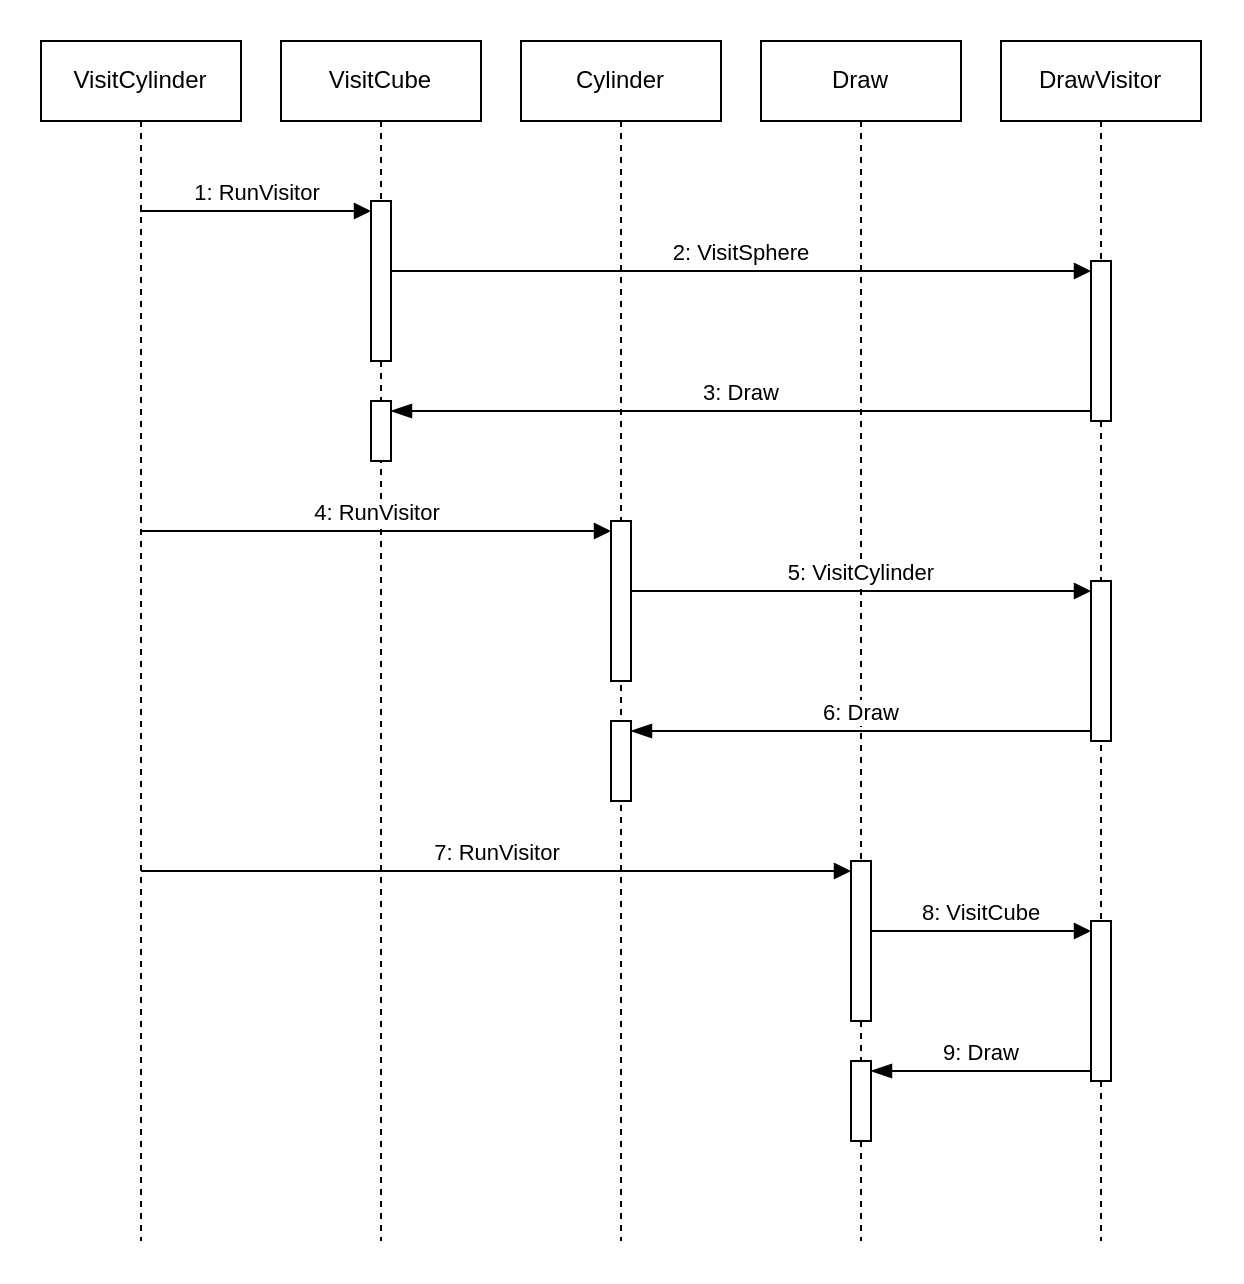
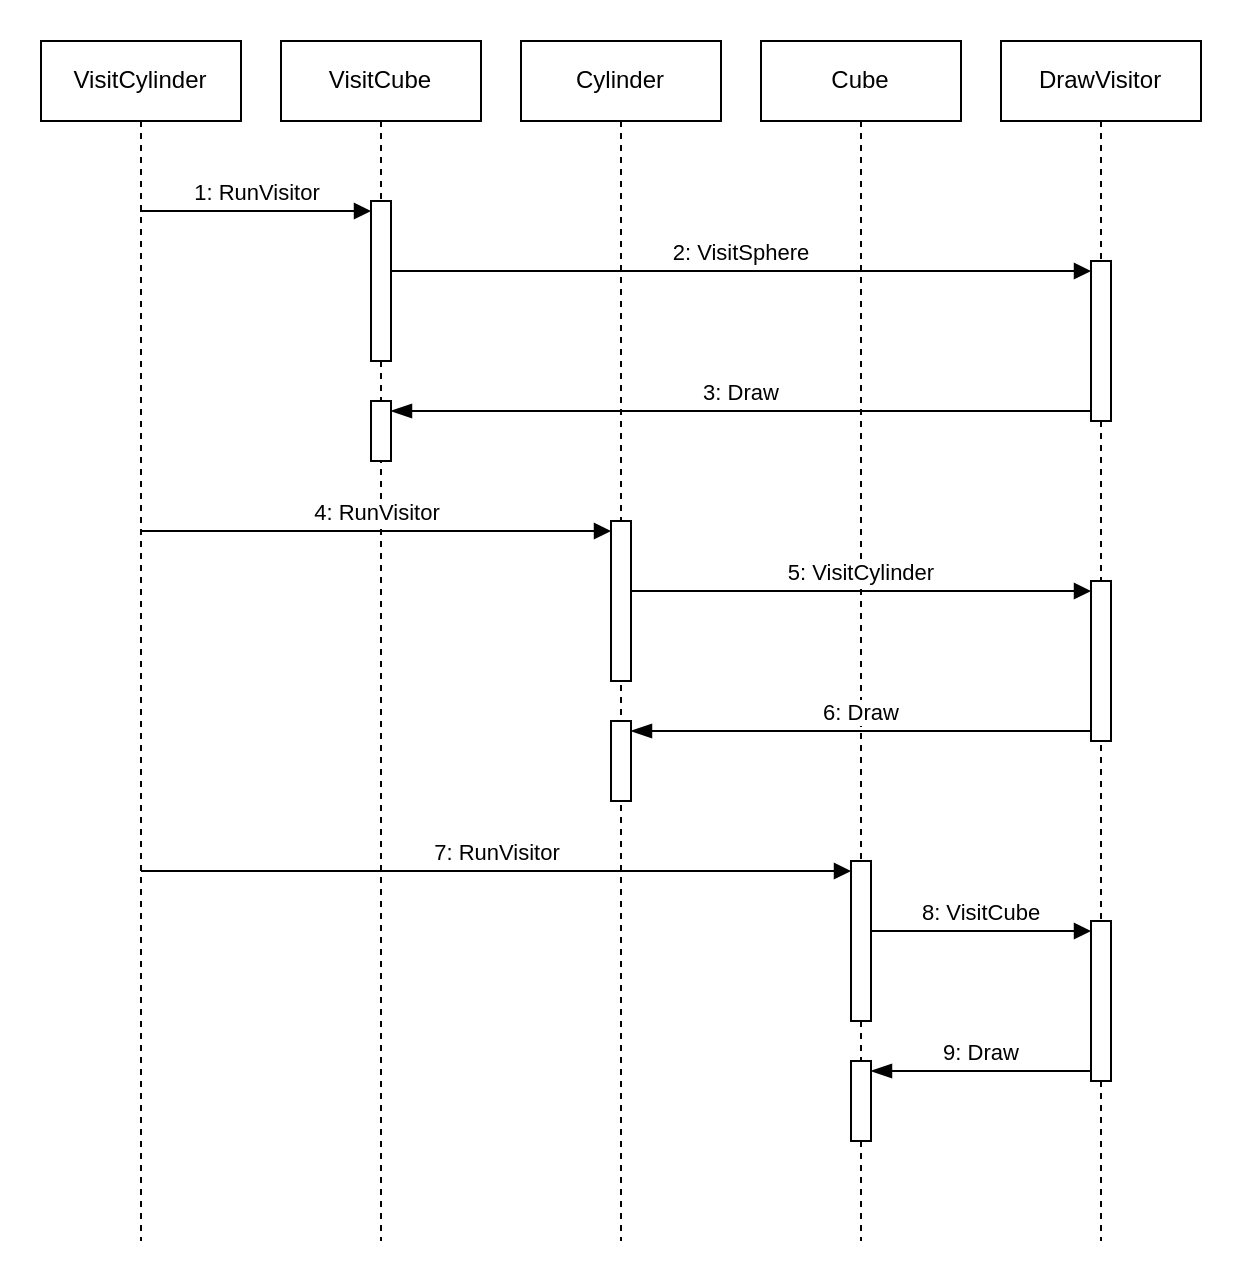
- <mxCell id="9" value="Draw" style="shape=umlLifeline;perimeter=lifelinePerimeter;whiteSpace=wrap;html=1;container=1;dropTarget=0;collapsible=0;recursiveResize=0;outlineConnect=0;portConstraint=eastwest;newEdgeStyle={&quot;curved&quot;:0,&quot;rounded&quot;:0};" vertex="1" parent="1"><mxGeometry x="380" y="20" width="100" height="600" as="geometry" /></mxCell>
+ <mxCell id="9" value="Cube" style="shape=umlLifeline;perimeter=lifelinePerimeter;whiteSpace=wrap;html=1;container=1;dropTarget=0;collapsible=0;recursiveResize=0;outlineConnect=0;portConstraint=eastwest;newEdgeStyle={&quot;curved&quot;:0,&quot;rounded&quot;:0};" vertex="1" parent="1"><mxGeometry x="380" y="20" width="100" height="600" as="geometry" /></mxCell>
